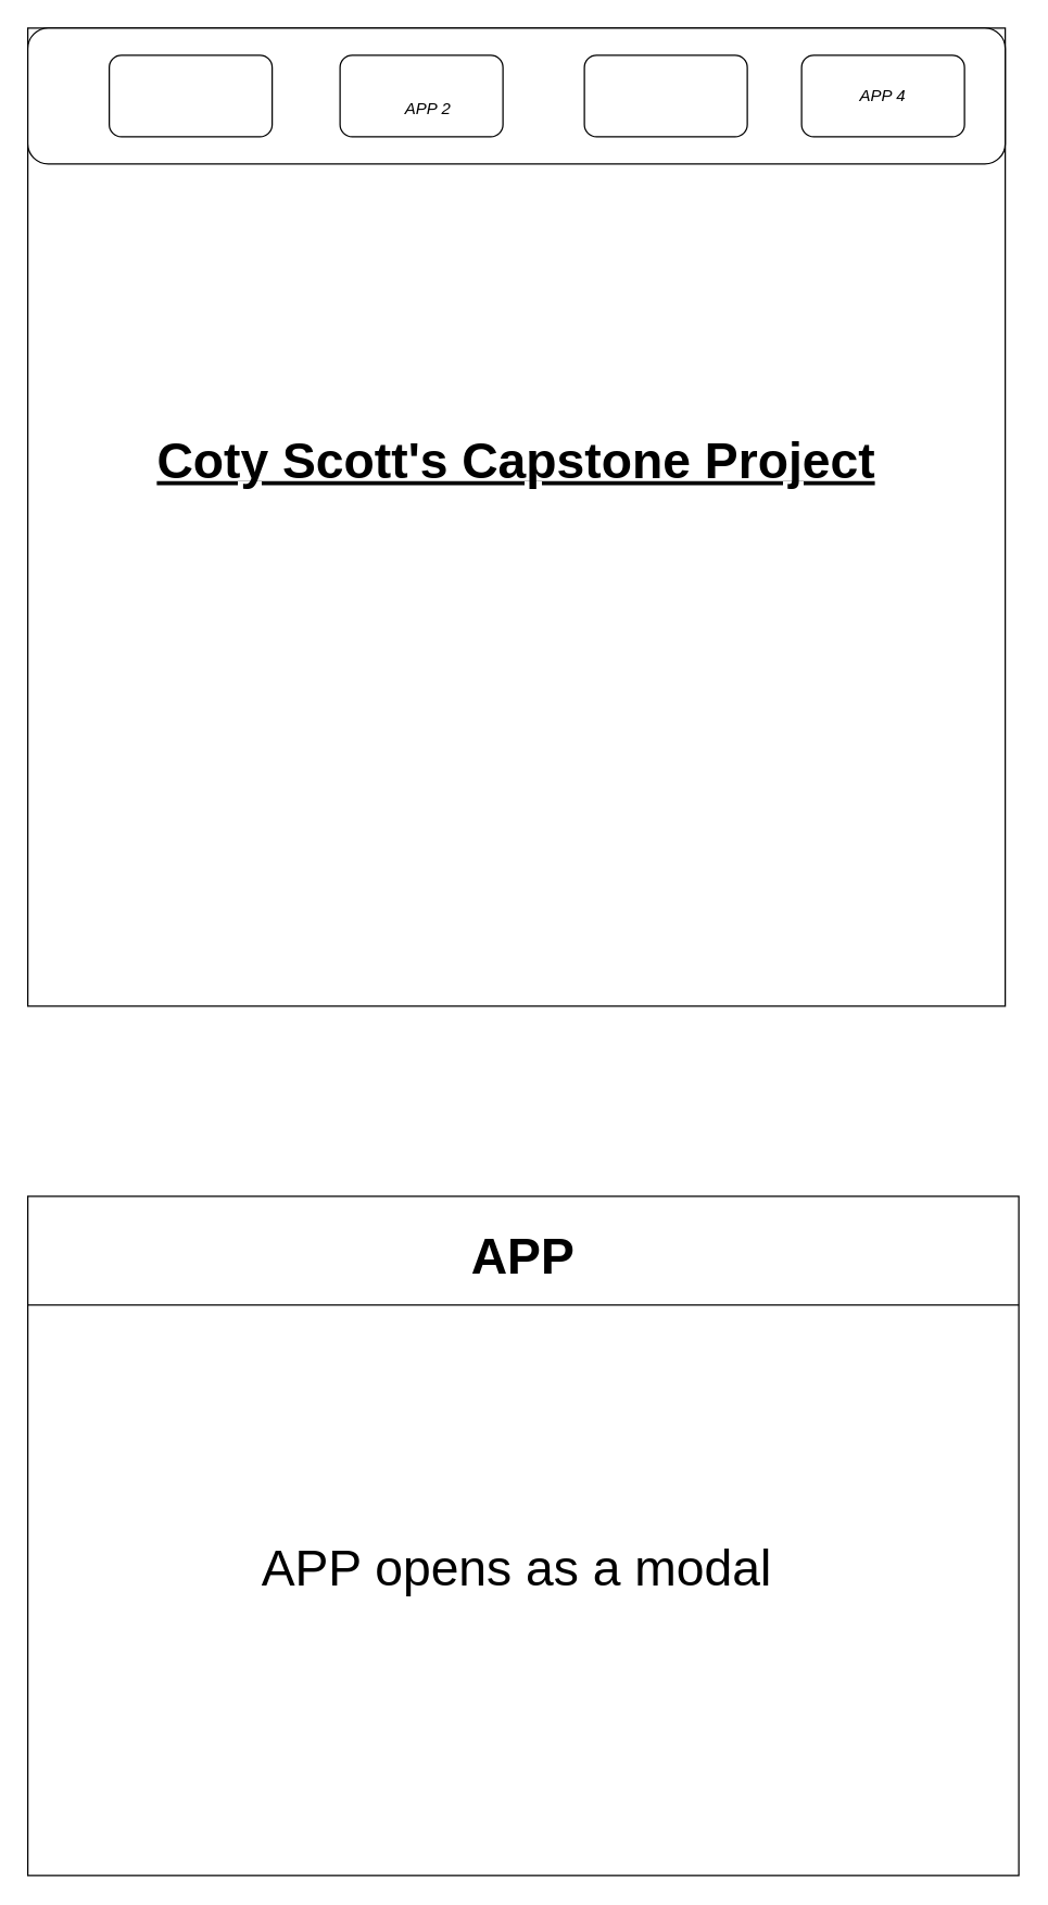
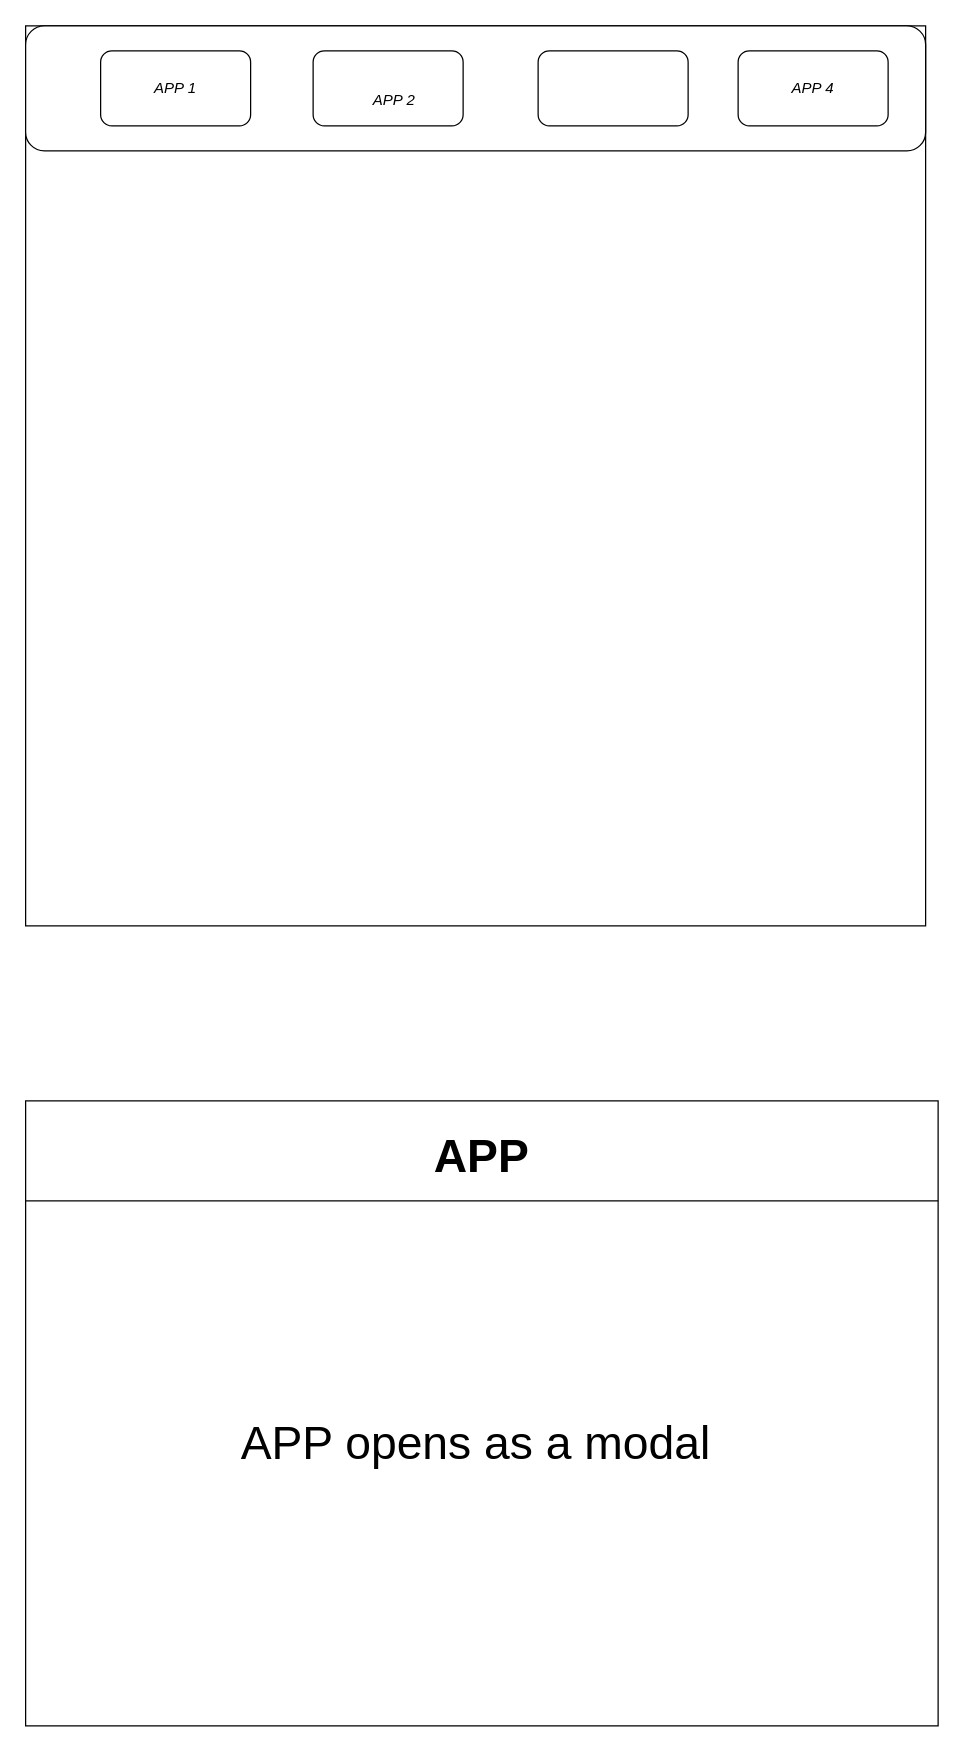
+ <mxCell id="8" value="APP 1" style="text;html=1;strokeColor=none;fillColor=none;align=center;verticalAlign=middle;whiteSpace=wrap;rounded=0;fontStyle=2" vertex="1" parent="1"><mxGeometry x="110" y="55" width="60" height="30" as="geometry" /></mxCell>
- <mxCell id="11" value="Coty Scott's Capstone Project" style="text;html=1;strokeColor=none;fillColor=none;align=center;verticalAlign=middle;whiteSpace=wrap;rounded=0;fontSize=37;fontStyle=5" vertex="1" parent="1"><mxGeometry x="20" y="230" width="720" height="220" as="geometry" /></mxCell>
